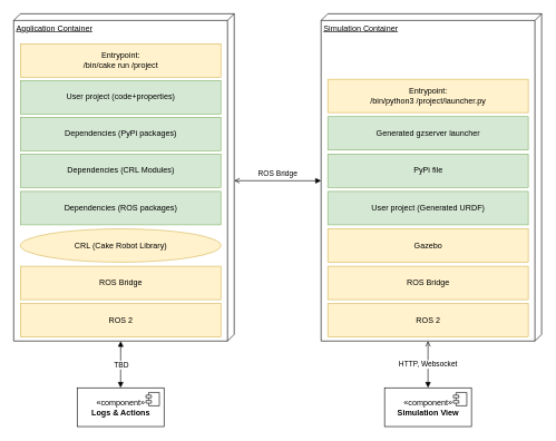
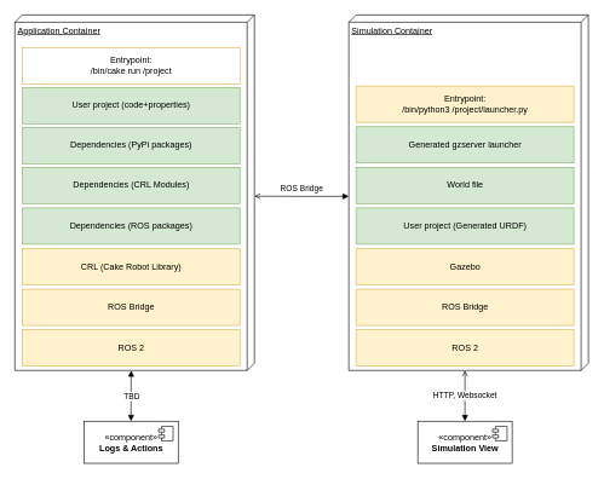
- <mxCell id="9" value="Entrypoint:&lt;br&gt;/bin/cake run /project" style="html=1;fontStyle=0;fillColor=#fff2cc;strokeColor=#d6b656;" vertex="1" parent="1"><mxGeometry x="30" y="65" width="300" height="50" as="geometry" /></mxCell>
+ <mxCell id="9" value="Entrypoint:&lt;br&gt;/bin/cake run /project" style="html=1;fontStyle=0;fillColor=#ffffff;strokeColor=#d6b656;" vertex="1" parent="1"><mxGeometry x="30" y="65" width="300" height="50" as="geometry" /></mxCell>
- <mxCell id="16" value="PyPi file" style="html=1;fontStyle=0;fillColor=#d5e8d4;strokeColor=#82b366;" vertex="1" parent="1"><mxGeometry x="490" y="230" width="300" height="50" as="geometry" /></mxCell>
+ <mxCell id="16" value="World file" style="html=1;fontStyle=0;fillColor=#d5e8d4;strokeColor=#82b366;" vertex="1" parent="1"><mxGeometry x="490" y="230" width="300" height="50" as="geometry" /></mxCell>
- <mxCell id="4" value="CRL (Cake Robot Library)" style="ellipse;html=1;fontStyle=0;fillColor=#fff2cc;strokeColor=#d6b656;" vertex="1" parent="1"><mxGeometry x="30" y="342" width="300" height="50" as="geometry" /></mxCell>
+ <mxCell id="4" value="CRL (Cake Robot Library)" style="html=1;fontStyle=0;fillColor=#fff2cc;strokeColor=#d6b656;" vertex="1" parent="1"><mxGeometry x="30" y="342" width="300" height="50" as="geometry" /></mxCell>
